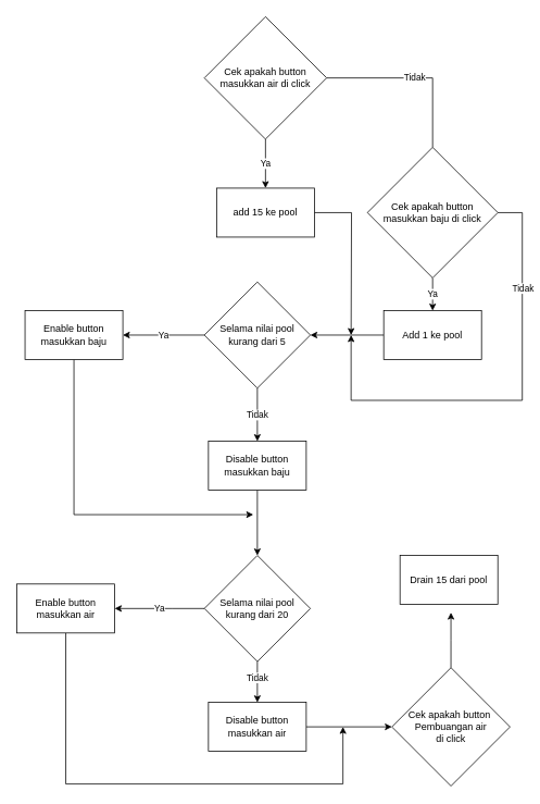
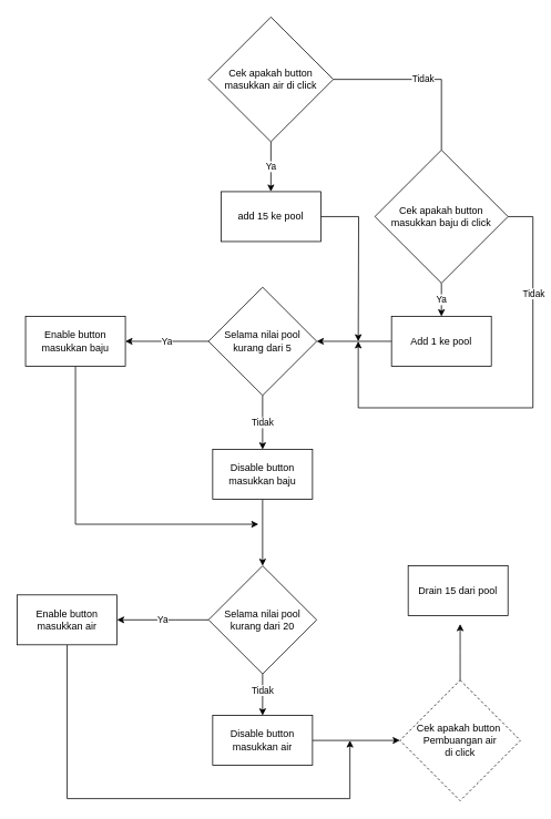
- <mxCell id="29" value="Cek apakah button&amp;nbsp;&lt;br&gt;Pembuangan air&lt;br&gt;di click" style="rhombus;whiteSpace=wrap;html=1;" vertex="1" parent="1"><mxGeometry x="480" y="817.5" width="145" height="145" as="geometry" /></mxCell>
+ <mxCell id="29" value="Cek apakah button&amp;nbsp;&lt;br&gt;Pembuangan air&lt;br&gt;di click" style="rhombus;whiteSpace=wrap;html=1;dashed=1;" vertex="1" parent="1"><mxGeometry x="480" y="817.5" width="145" height="145" as="geometry" /></mxCell>
